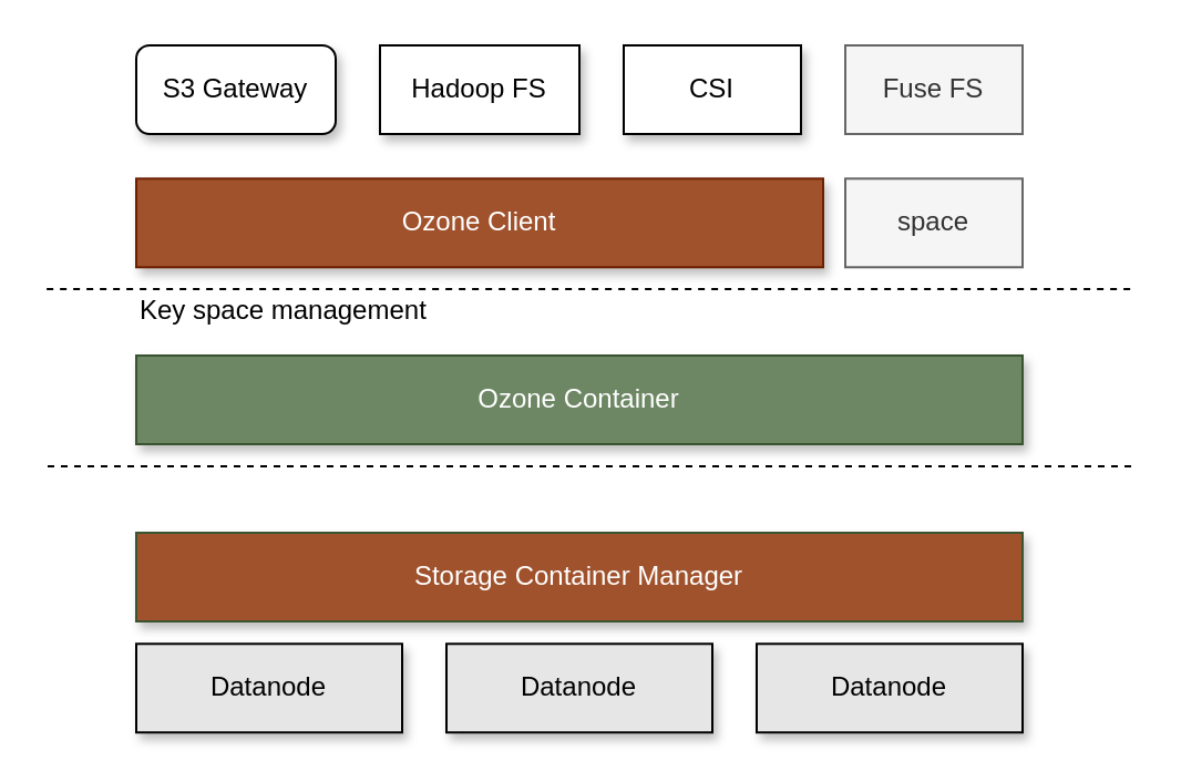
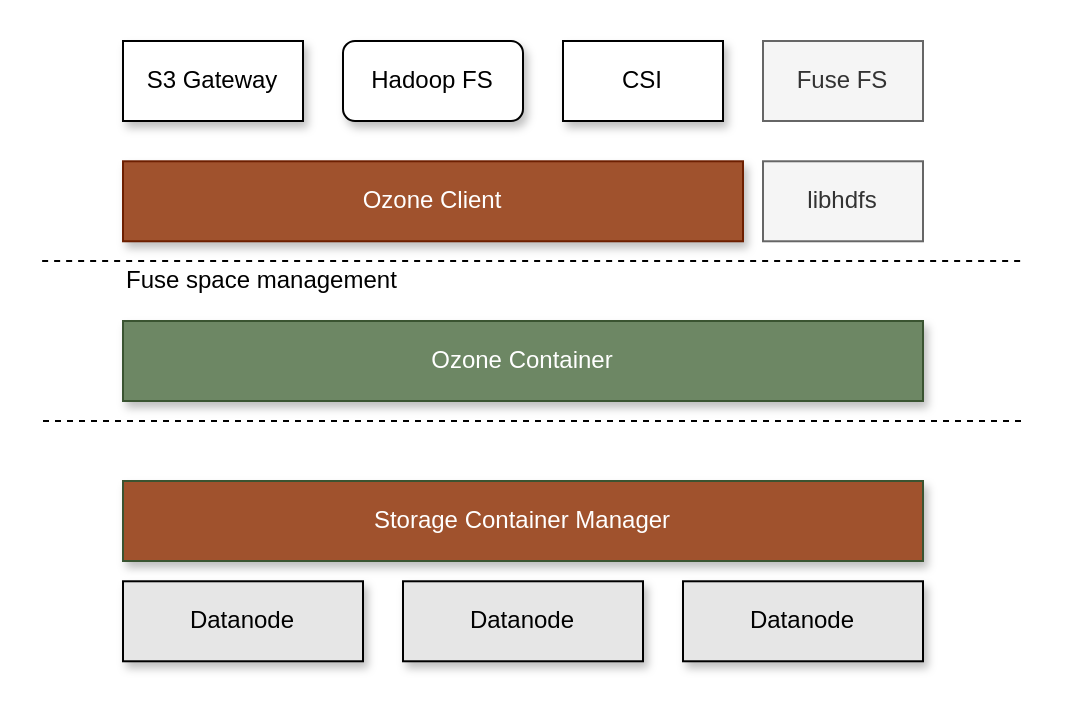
- <mxCell id="7" value="S3 Gateway" style="whiteSpace=wrap;html=1;shadow=1;rounded=1;" parent="1" vertex="1"><mxGeometry x="61" y="20" width="90" height="40" as="geometry" /></mxCell>
+ <mxCell id="7" value="S3 Gateway" style="rounded=0;whiteSpace=wrap;html=1;shadow=1;" parent="1" vertex="1"><mxGeometry x="61" y="20" width="90" height="40" as="geometry" /></mxCell>
- <mxCell id="14" value="Hadoop FS" style="rounded=0;whiteSpace=wrap;html=1;shadow=1;" parent="1" vertex="1"><mxGeometry x="171" y="20" width="90" height="40" as="geometry" /></mxCell>
+ <mxCell id="14" value="Hadoop FS" style="whiteSpace=wrap;html=1;shadow=1;rounded=1;" parent="1" vertex="1"><mxGeometry x="171" y="20" width="90" height="40" as="geometry" /></mxCell>
- <mxCell id="13" value="space" style="rounded=0;whiteSpace=wrap;html=1;shadow=0;fillColor=#f5f5f5;strokeColor=#666666;fontColor=#333333;" parent="1" vertex="1"><mxGeometry x="381" y="80.14" width="80" height="40" as="geometry" /></mxCell>
+ <mxCell id="13" value="libhdfs" style="rounded=0;whiteSpace=wrap;html=1;shadow=0;fillColor=#f5f5f5;strokeColor=#666666;fontColor=#333333;" parent="1" vertex="1"><mxGeometry x="381" y="80.14" width="80" height="40" as="geometry" /></mxCell>
- <mxCell id="11" value="Key space management" style="text;html=1;strokeColor=none;fillColor=none;align=left;verticalAlign=middle;whiteSpace=wrap;rounded=0;" parent="1" vertex="1"><mxGeometry x="61" y="130" width="190" height="20" as="geometry" /></mxCell>
+ <mxCell id="11" value="Fuse space management" style="text;html=1;strokeColor=none;fillColor=none;align=left;verticalAlign=middle;whiteSpace=wrap;rounded=0;" parent="1" vertex="1"><mxGeometry x="61" y="130" width="190" height="20" as="geometry" /></mxCell>
